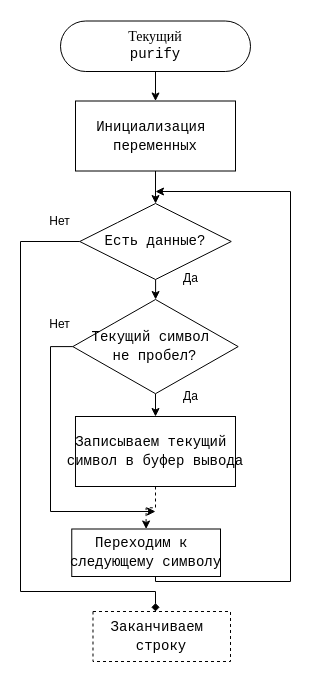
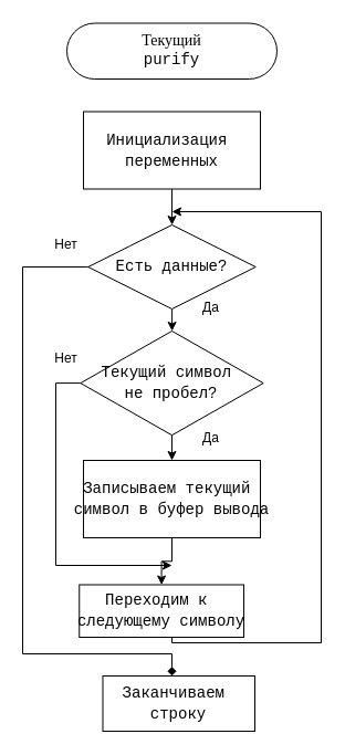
- <mxCell id="2" style="edgeStyle=orthogonalEdgeStyle;rounded=0;orthogonalLoop=1;jettySize=auto;html=1;" parent="1" source="3" target="5" edge="1"><mxGeometry relative="1" as="geometry" /></mxCell>
- <mxCell id="5" value="&lt;div style=&quot;font-family: Consolas, &amp;quot;Courier New&amp;quot;, monospace; line-height: 19px; white-space: pre;&quot;&gt;&lt;div style=&quot;&quot;&gt;&lt;div style=&quot;line-height: 19px;&quot;&gt;&lt;div style=&quot;&quot;&gt;Инициализация &lt;/div&gt;&lt;div style=&quot;&quot;&gt;переменных&lt;/div&gt;&lt;/div&gt;&lt;/div&gt;&lt;/div&gt;" style="whiteSpace=wrap;html=1;fontSize=14;fontFamily=Consolas;rounded=1;arcSize=0;" parent="1" vertex="1"><mxGeometry x="75" y="100.5" width="160" height="70" as="geometry" /></mxCell>
+ <mxCell id="5" value="&lt;div style=&quot;font-family: Consolas, &amp;quot;Courier New&amp;quot;, monospace; line-height: 19px; white-space: pre;&quot;&gt;&lt;div style=&quot;&quot;&gt;&lt;div style=&quot;line-height: 19px;&quot;&gt;&lt;div style=&quot;&quot;&gt;Инициализация &lt;/div&gt;&lt;div style=&quot;&quot;&gt;переменных&lt;/div&gt;&lt;/div&gt;&lt;/div&gt;&lt;/div&gt;" style="whiteSpace=wrap;html=1;fontSize=14;fontFamily=Consolas;arcSize=0;rounded=0;" parent="1" vertex="1"><mxGeometry x="75" y="100.5" width="160" height="70" as="geometry" /></mxCell>
- <mxCell id="9" style="edgeStyle=orthogonalEdgeStyle;rounded=0;orthogonalLoop=1;jettySize=auto;html=1;dashed=1;" parent="1" source="10" target="15" edge="1"><mxGeometry relative="1" as="geometry" /></mxCell>
+ <mxCell id="9" style="edgeStyle=orthogonalEdgeStyle;rounded=0;orthogonalLoop=1;jettySize=auto;html=1;" parent="1" source="10" target="15" edge="1"><mxGeometry relative="1" as="geometry" /></mxCell>
- <mxCell id="20" value="&lt;div style=&quot;font-family: Consolas, &amp;quot;Courier New&amp;quot;, monospace; line-height: 19px; white-space: pre;&quot;&gt;Заканчиваем &lt;/div&gt;&lt;div style=&quot;font-family: Consolas, &amp;quot;Courier New&amp;quot;, monospace; line-height: 19px; white-space: pre;&quot;&gt;строку&lt;/div&gt;" style="whiteSpace=wrap;html=1;fontSize=14;fontFamily=Consolas;rounded=1;arcSize=0;dashed=1;" parent="1" vertex="1"><mxGeometry x="92.49" y="611" width="137.51" height="50" as="geometry" /></mxCell>
+ <mxCell id="20" value="&lt;div style=&quot;font-family: Consolas, &amp;quot;Courier New&amp;quot;, monospace; line-height: 19px; white-space: pre;&quot;&gt;Заканчиваем &lt;/div&gt;&lt;div style=&quot;font-family: Consolas, &amp;quot;Courier New&amp;quot;, monospace; line-height: 19px; white-space: pre;&quot;&gt;строку&lt;/div&gt;" style="whiteSpace=wrap;html=1;fontSize=14;fontFamily=Consolas;rounded=1;arcSize=0;" parent="1" vertex="1"><mxGeometry x="92.49" y="611" width="137.51" height="50" as="geometry" /></mxCell>
